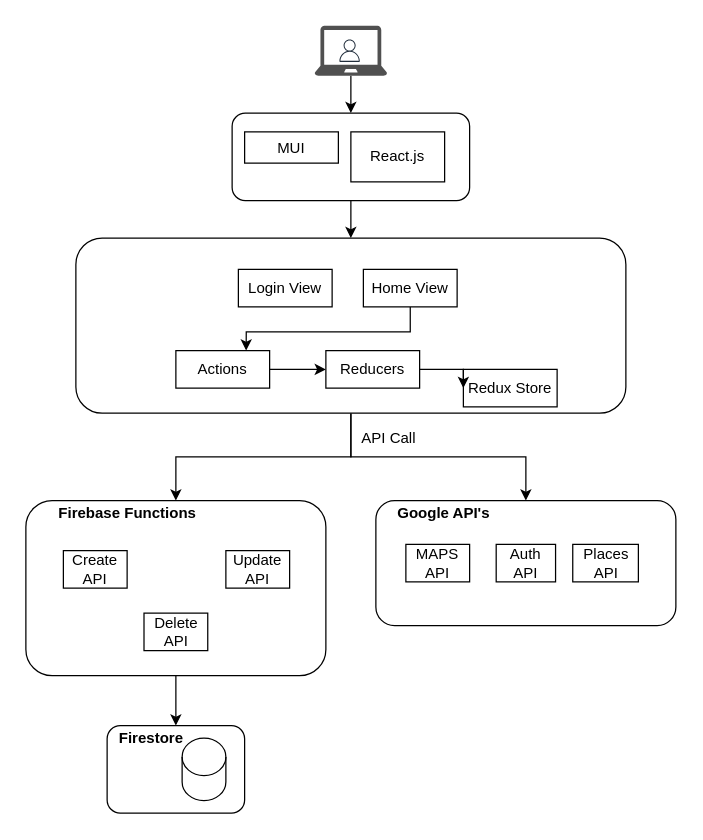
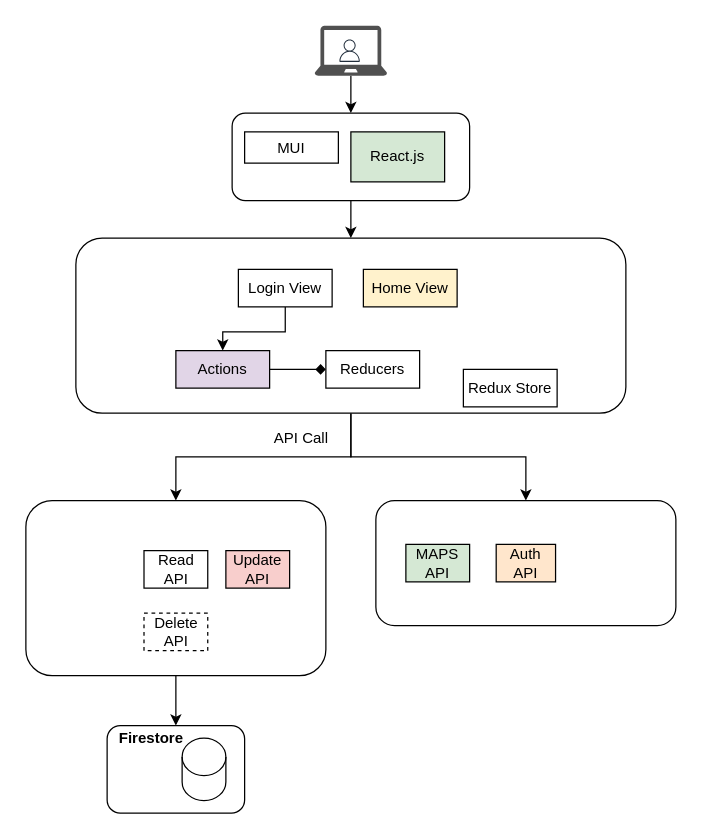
- <mxCell id="14" value="React.js" style="rounded=0;whiteSpace=wrap;html=1;" vertex="1" parent="1"><mxGeometry x="280" y="105" width="75" height="40" as="geometry" /></mxCell>
+ <mxCell id="14" value="React.js" style="rounded=0;whiteSpace=wrap;html=1;fillColor=#d5e8d4;" vertex="1" parent="1"><mxGeometry x="280" y="105" width="75" height="40" as="geometry" /></mxCell>
- <mxCell id="19" value="Home View" style="rounded=0;whiteSpace=wrap;html=1;" vertex="1" parent="1"><mxGeometry x="290" y="215" width="75" height="30" as="geometry" /></mxCell>
+ <mxCell id="19" value="Home View" style="rounded=0;whiteSpace=wrap;html=1;fillColor=#fff2cc;" vertex="1" parent="1"><mxGeometry x="290" y="215" width="75" height="30" as="geometry" /></mxCell>
+ <mxCell id="16" style="edgeStyle=orthogonalEdgeStyle;rounded=0;orthogonalLoop=1;jettySize=auto;html=1;entryX=0.5;entryY=0;entryDx=0;entryDy=0;" edge="1" parent="1" source="17" target="22"><mxGeometry relative="1" as="geometry" /></mxCell>
- <mxCell id="18" style="edgeStyle=orthogonalEdgeStyle;rounded=0;orthogonalLoop=1;jettySize=auto;html=1;exitX=0.5;exitY=1;exitDx=0;exitDy=0;entryX=0.75;entryY=0;entryDx=0;entryDy=0;" edge="1" parent="1" source="19" target="22"><mxGeometry relative="1" as="geometry"><Array as="points"><mxPoint x="328" y="265" /><mxPoint x="196" y="265" /></Array></mxGeometry></mxCell>
- <mxCell id="22" value="Actions" style="rounded=0;whiteSpace=wrap;html=1;" vertex="1" parent="1"><mxGeometry x="140" y="280" width="75" height="30" as="geometry" /></mxCell>
+ <mxCell id="22" value="Actions" style="rounded=0;whiteSpace=wrap;html=1;fillColor=#e1d5e7;" vertex="1" parent="1"><mxGeometry x="140" y="280" width="75" height="30" as="geometry" /></mxCell>
- <mxCell id="21" style="edgeStyle=orthogonalEdgeStyle;rounded=0;orthogonalLoop=1;jettySize=auto;html=1;exitX=1;exitY=0.5;exitDx=0;exitDy=0;entryX=0;entryY=0.5;entryDx=0;entryDy=0;" edge="1" parent="1" source="22" target="24"><mxGeometry relative="1" as="geometry" /></mxCell>
+ <mxCell id="21" style="edgeStyle=orthogonalEdgeStyle;rounded=0;orthogonalLoop=1;jettySize=auto;html=1;exitX=1;exitY=0.5;exitDx=0;exitDy=0;entryX=0;entryY=0.5;entryDx=0;entryDy=0;endArrow=diamond;" edge="1" parent="1" source="22" target="24"><mxGeometry relative="1" as="geometry" /></mxCell>
- <mxCell id="23" style="edgeStyle=orthogonalEdgeStyle;rounded=0;orthogonalLoop=1;jettySize=auto;html=1;exitX=1;exitY=0.5;exitDx=0;exitDy=0;entryX=0;entryY=0.5;entryDx=0;entryDy=0;" edge="1" parent="1" source="24" target="20"><mxGeometry relative="1" as="geometry" /></mxCell>
- <mxCell id="25" value="API Call" style="text;html=1;align=center;verticalAlign=middle;resizable=0;points=[];autosize=1;strokeColor=none;fillColor=none;" vertex="1" parent="1"><mxGeometry x="280" y="340" width="60" height="20" as="geometry" /></mxCell>
+ <mxCell id="25" value="API Call" style="text;html=1;align=center;verticalAlign=middle;resizable=0;points=[];autosize=1;strokeColor=none;fillColor=none;" vertex="1" parent="1"><mxGeometry x="210" y="340" width="60" height="20" as="geometry" /></mxCell>
- <mxCell id="33" value="&lt;b&gt;Firebase Functions&lt;/b&gt;" style="text;html=1;align=center;verticalAlign=middle;resizable=0;points=[];autosize=1;strokeColor=none;fillColor=none;" vertex="1" parent="1"><mxGeometry x="35.5" y="400" width="130" height="20" as="geometry" /></mxCell>
- <mxCell id="34" value="&lt;b&gt;Google API's&lt;/b&gt;" style="text;html=1;align=center;verticalAlign=middle;resizable=0;points=[];autosize=1;strokeColor=none;fillColor=none;" vertex="1" parent="1"><mxGeometry x="309" y="400" width="90" height="20" as="geometry" /></mxCell>
- <mxCell id="26" value="MAPS API" style="rounded=0;whiteSpace=wrap;html=1;" vertex="1" parent="1"><mxGeometry x="324" y="435" width="51" height="30" as="geometry" /></mxCell>
+ <mxCell id="26" value="MAPS API" style="rounded=0;whiteSpace=wrap;html=1;fillColor=#d5e8d4;" vertex="1" parent="1"><mxGeometry x="324" y="435" width="51" height="30" as="geometry" /></mxCell>
- <mxCell id="27" value="Auth API" style="rounded=0;whiteSpace=wrap;html=1;" vertex="1" parent="1"><mxGeometry x="396.25" y="435" width="47.5" height="30" as="geometry" /></mxCell>
+ <mxCell id="27" value="Auth API" style="rounded=0;whiteSpace=wrap;html=1;fillColor=#ffe6cc;" vertex="1" parent="1"><mxGeometry x="396.25" y="435" width="47.5" height="30" as="geometry" /></mxCell>
- <mxCell id="28" value="Places API" style="rounded=0;whiteSpace=wrap;html=1;" vertex="1" parent="1"><mxGeometry x="457.5" y="435" width="52.5" height="30" as="geometry" /></mxCell>
- <mxCell id="29" value="Create API" style="rounded=0;whiteSpace=wrap;html=1;" vertex="1" parent="1"><mxGeometry x="50" y="440" width="51" height="30" as="geometry" /></mxCell>
+ <mxCell id="30" value="Read API" style="rounded=0;whiteSpace=wrap;html=1;" vertex="1" parent="1"><mxGeometry x="114.5" y="440" width="51" height="30" as="geometry" /></mxCell>
- <mxCell id="31" value="Update API" style="rounded=0;whiteSpace=wrap;html=1;" vertex="1" parent="1"><mxGeometry x="180" y="440" width="51" height="30" as="geometry" /></mxCell>
+ <mxCell id="31" value="Update API" style="rounded=0;whiteSpace=wrap;html=1;fillColor=#f8cecc;" vertex="1" parent="1"><mxGeometry x="180" y="440" width="51" height="30" as="geometry" /></mxCell>
- <mxCell id="32" value="Delete API" style="rounded=0;whiteSpace=wrap;html=1;" vertex="1" parent="1"><mxGeometry x="114.5" y="490" width="51" height="30" as="geometry" /></mxCell>
+ <mxCell id="32" value="Delete API" style="rounded=0;whiteSpace=wrap;html=1;dashed=1;" vertex="1" parent="1"><mxGeometry x="114.5" y="490" width="51" height="30" as="geometry" /></mxCell>
